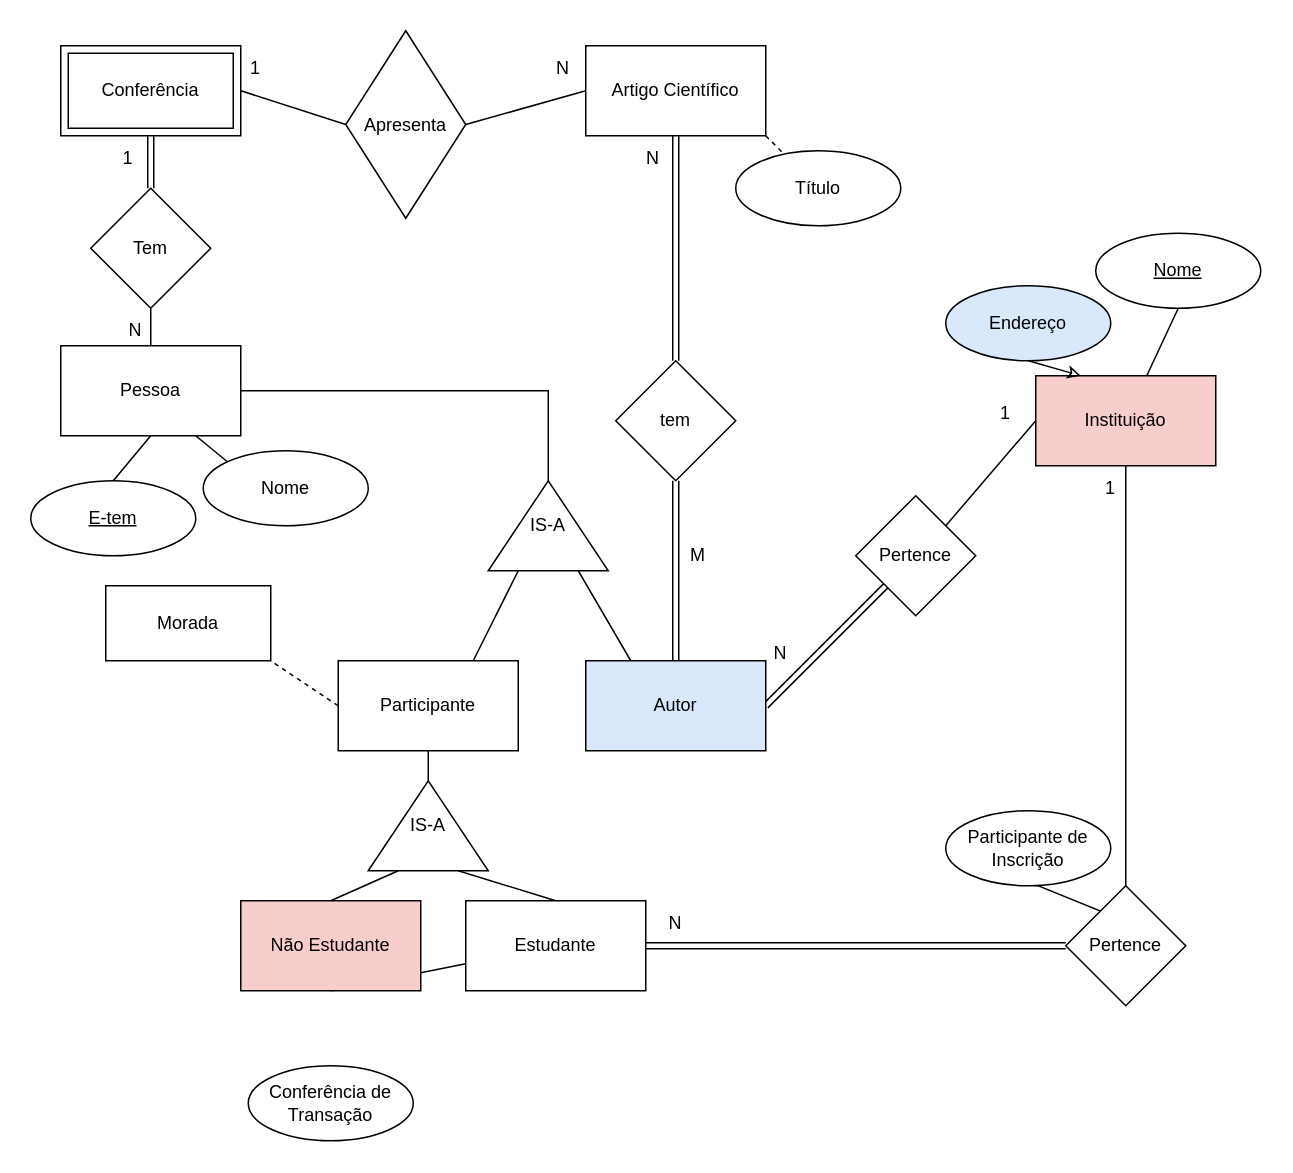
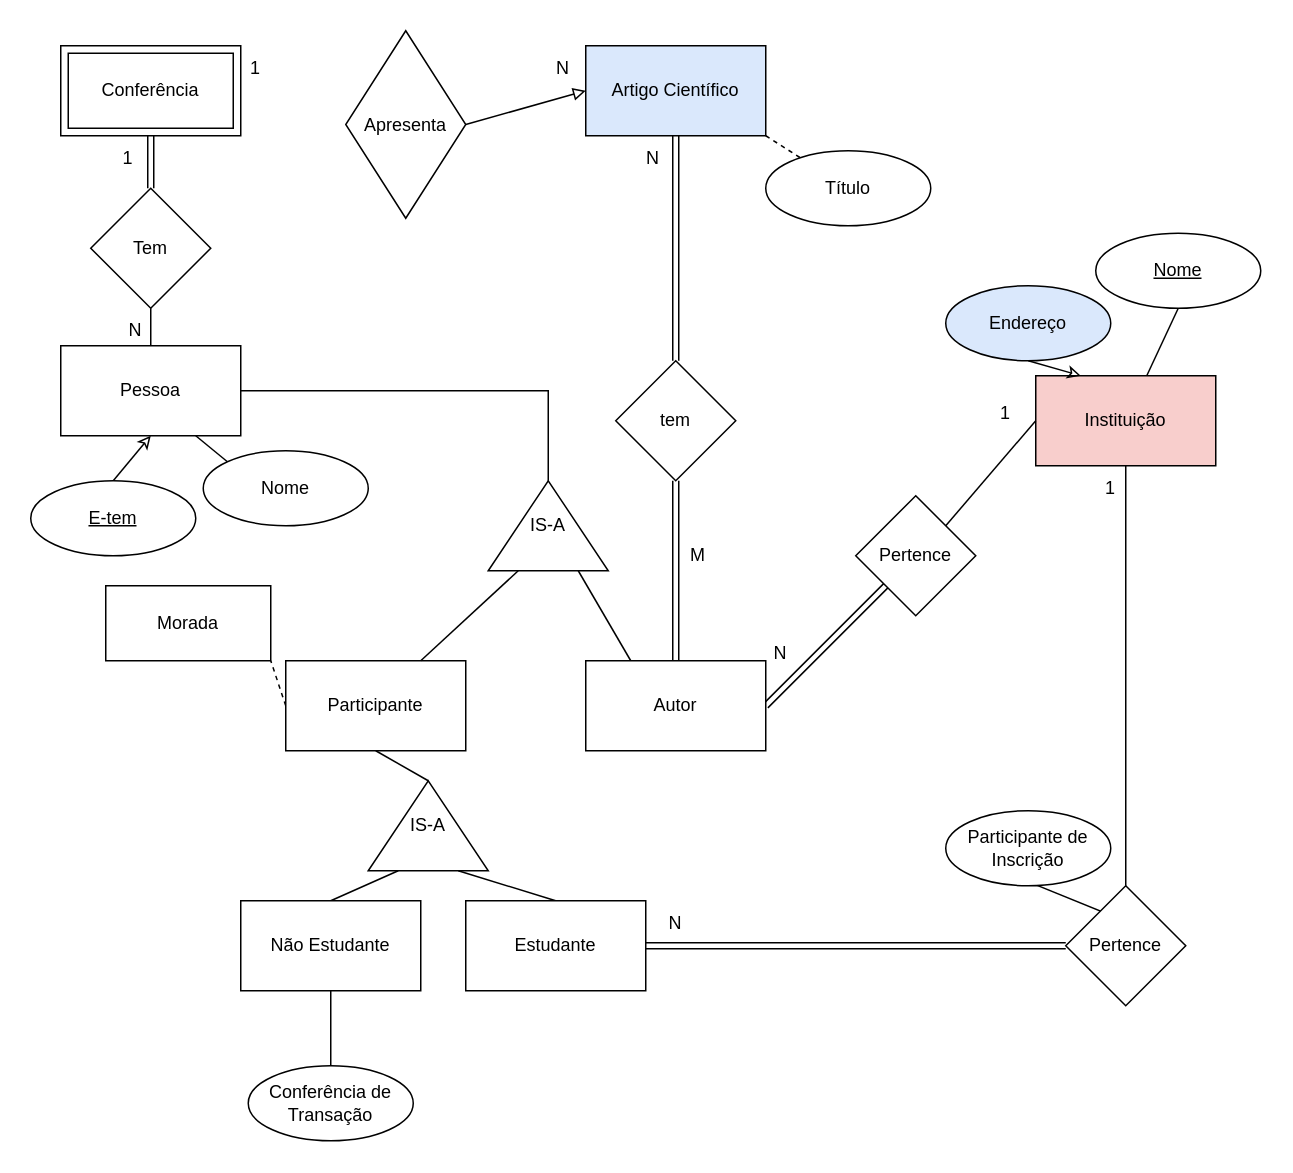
- <mxCell id="4" value="Artigo Científico" style="rounded=0;whiteSpace=wrap;html=1;" parent="1" vertex="1"><mxGeometry x="390" y="30" width="120" height="60" as="geometry" /></mxCell>
+ <mxCell id="4" value="Artigo Científico" style="rounded=0;whiteSpace=wrap;html=1;fillColor=#dae8fc;" parent="1" vertex="1"><mxGeometry x="390" y="30" width="120" height="60" as="geometry" /></mxCell>
- <mxCell id="45" style="edgeStyle=none;rounded=0;orthogonalLoop=1;jettySize=auto;html=1;exitX=1;exitY=0.5;exitDx=0;exitDy=0;entryX=0;entryY=0.5;entryDx=0;entryDy=0;endArrow=none;endFill=0;" parent="1" source="46" target="4" edge="1"><mxGeometry relative="1" as="geometry" /></mxCell>
+ <mxCell id="45" style="edgeStyle=none;rounded=0;orthogonalLoop=1;jettySize=auto;html=1;exitX=1;exitY=0.5;exitDx=0;exitDy=0;entryX=0;entryY=0.5;entryDx=0;entryDy=0;endArrow=block;endFill=0;" parent="1" source="46" target="4" edge="1"><mxGeometry relative="1" as="geometry" /></mxCell>
- <mxCell id="42" style="edgeStyle=none;rounded=0;orthogonalLoop=1;jettySize=auto;html=1;exitX=1;exitY=0.5;exitDx=0;exitDy=0;entryX=0;entryY=0.5;entryDx=0;entryDy=0;endArrow=none;endFill=0;" parent="1" source="44" target="46" edge="1"><mxGeometry relative="1" as="geometry" /></mxCell>
- <mxCell id="5" value="Título" style="ellipse;whiteSpace=wrap;html=1;" parent="1" vertex="1"><mxGeometry x="490" y="100" width="110" height="50" as="geometry" /></mxCell>
+ <mxCell id="5" value="Título" style="ellipse;whiteSpace=wrap;html=1;" parent="1" vertex="1"><mxGeometry x="510" y="100" width="110" height="50" as="geometry" /></mxCell>
- <mxCell id="12" style="edgeStyle=none;rounded=0;orthogonalLoop=1;jettySize=auto;html=1;exitX=0.5;exitY=0;exitDx=0;exitDy=0;entryX=0.5;entryY=1;entryDx=0;entryDy=0;endArrow=none;endFill=0;" parent="1" source="13" target="9" edge="1"><mxGeometry relative="1" as="geometry" /></mxCell>
+ <mxCell id="12" style="edgeStyle=none;rounded=0;orthogonalLoop=1;jettySize=auto;html=1;exitX=0.5;exitY=0;exitDx=0;exitDy=0;entryX=0.5;entryY=1;entryDx=0;entryDy=0;endArrow=classic;endFill=0;" parent="1" source="13" target="9" edge="1"><mxGeometry relative="1" as="geometry" /></mxCell>
- <mxCell id="22" value="Participante" style="rounded=0;whiteSpace=wrap;html=1;" parent="1" vertex="1"><mxGeometry x="225" y="440" width="120" height="60" as="geometry" /></mxCell>
+ <mxCell id="22" value="Participante" style="rounded=0;whiteSpace=wrap;html=1;" parent="1" vertex="1"><mxGeometry x="190" y="440" width="120" height="60" as="geometry" /></mxCell>
- <mxCell id="27" value="Autor" style="rounded=0;whiteSpace=wrap;html=1;fillColor=#dae8fc;" parent="1" vertex="1"><mxGeometry x="390" y="440" width="120" height="60" as="geometry" /></mxCell>
+ <mxCell id="27" value="Autor" style="rounded=0;whiteSpace=wrap;html=1;" parent="1" vertex="1"><mxGeometry x="390" y="440" width="120" height="60" as="geometry" /></mxCell>
- <mxCell id="34" value="Não Estudante" style="rounded=0;whiteSpace=wrap;html=1;fillColor=#f8cecc;" parent="1" vertex="1"><mxGeometry x="160" y="600" width="120" height="60" as="geometry" /></mxCell>
+ <mxCell id="34" value="Não Estudante" style="rounded=0;whiteSpace=wrap;html=1;" parent="1" vertex="1"><mxGeometry x="160" y="600" width="120" height="60" as="geometry" /></mxCell>
- <mxCell id="33" style="edgeStyle=none;rounded=0;orthogonalLoop=1;jettySize=auto;html=1;exitX=0.5;exitY=1;exitDx=0;exitDy=0;endArrow=none;endFill=0;" parent="1" source="34" target="31" edge="1"><mxGeometry relative="1" as="geometry" /></mxCell>
+ <mxCell id="33" style="edgeStyle=none;rounded=0;orthogonalLoop=1;jettySize=auto;html=1;exitX=0.5;exitY=1;exitDx=0;exitDy=0;endArrow=none;endFill=0;" parent="1" source="34" target="39" edge="1"><mxGeometry relative="1" as="geometry" /></mxCell>
